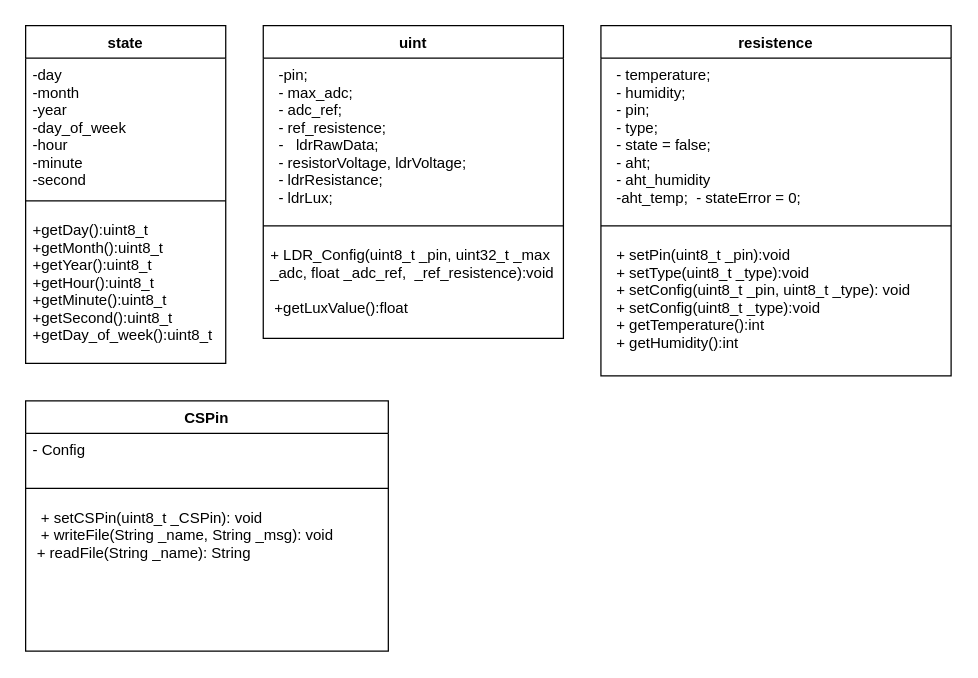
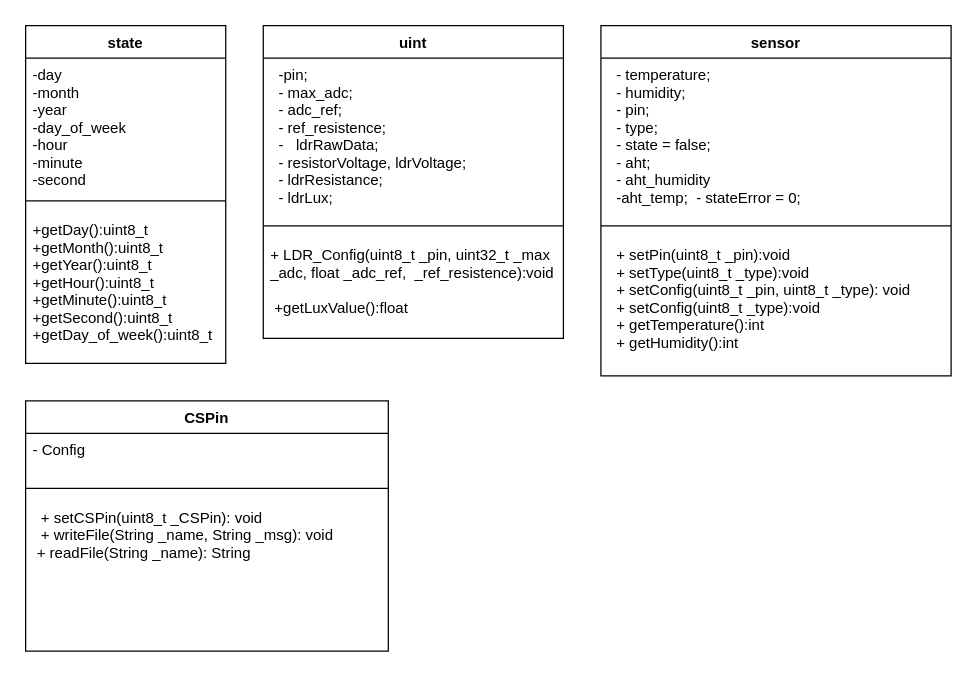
- <mxCell id="10" value="resistence" style="swimlane;fontStyle=1;align=center;verticalAlign=top;childLayout=stackLayout;horizontal=1;startSize=26;horizontalStack=0;resizeParent=1;resizeParentMax=0;resizeLast=0;collapsible=1;marginBottom=0;" vertex="1" parent="1"><mxGeometry x="480" y="20" width="280" height="280" as="geometry" /></mxCell>
+ <mxCell id="10" value="sensor" style="swimlane;fontStyle=1;align=center;verticalAlign=top;childLayout=stackLayout;horizontal=1;startSize=26;horizontalStack=0;resizeParent=1;resizeParentMax=0;resizeLast=0;collapsible=1;marginBottom=0;" vertex="1" parent="1"><mxGeometry x="480" y="20" width="280" height="280" as="geometry" /></mxCell>
